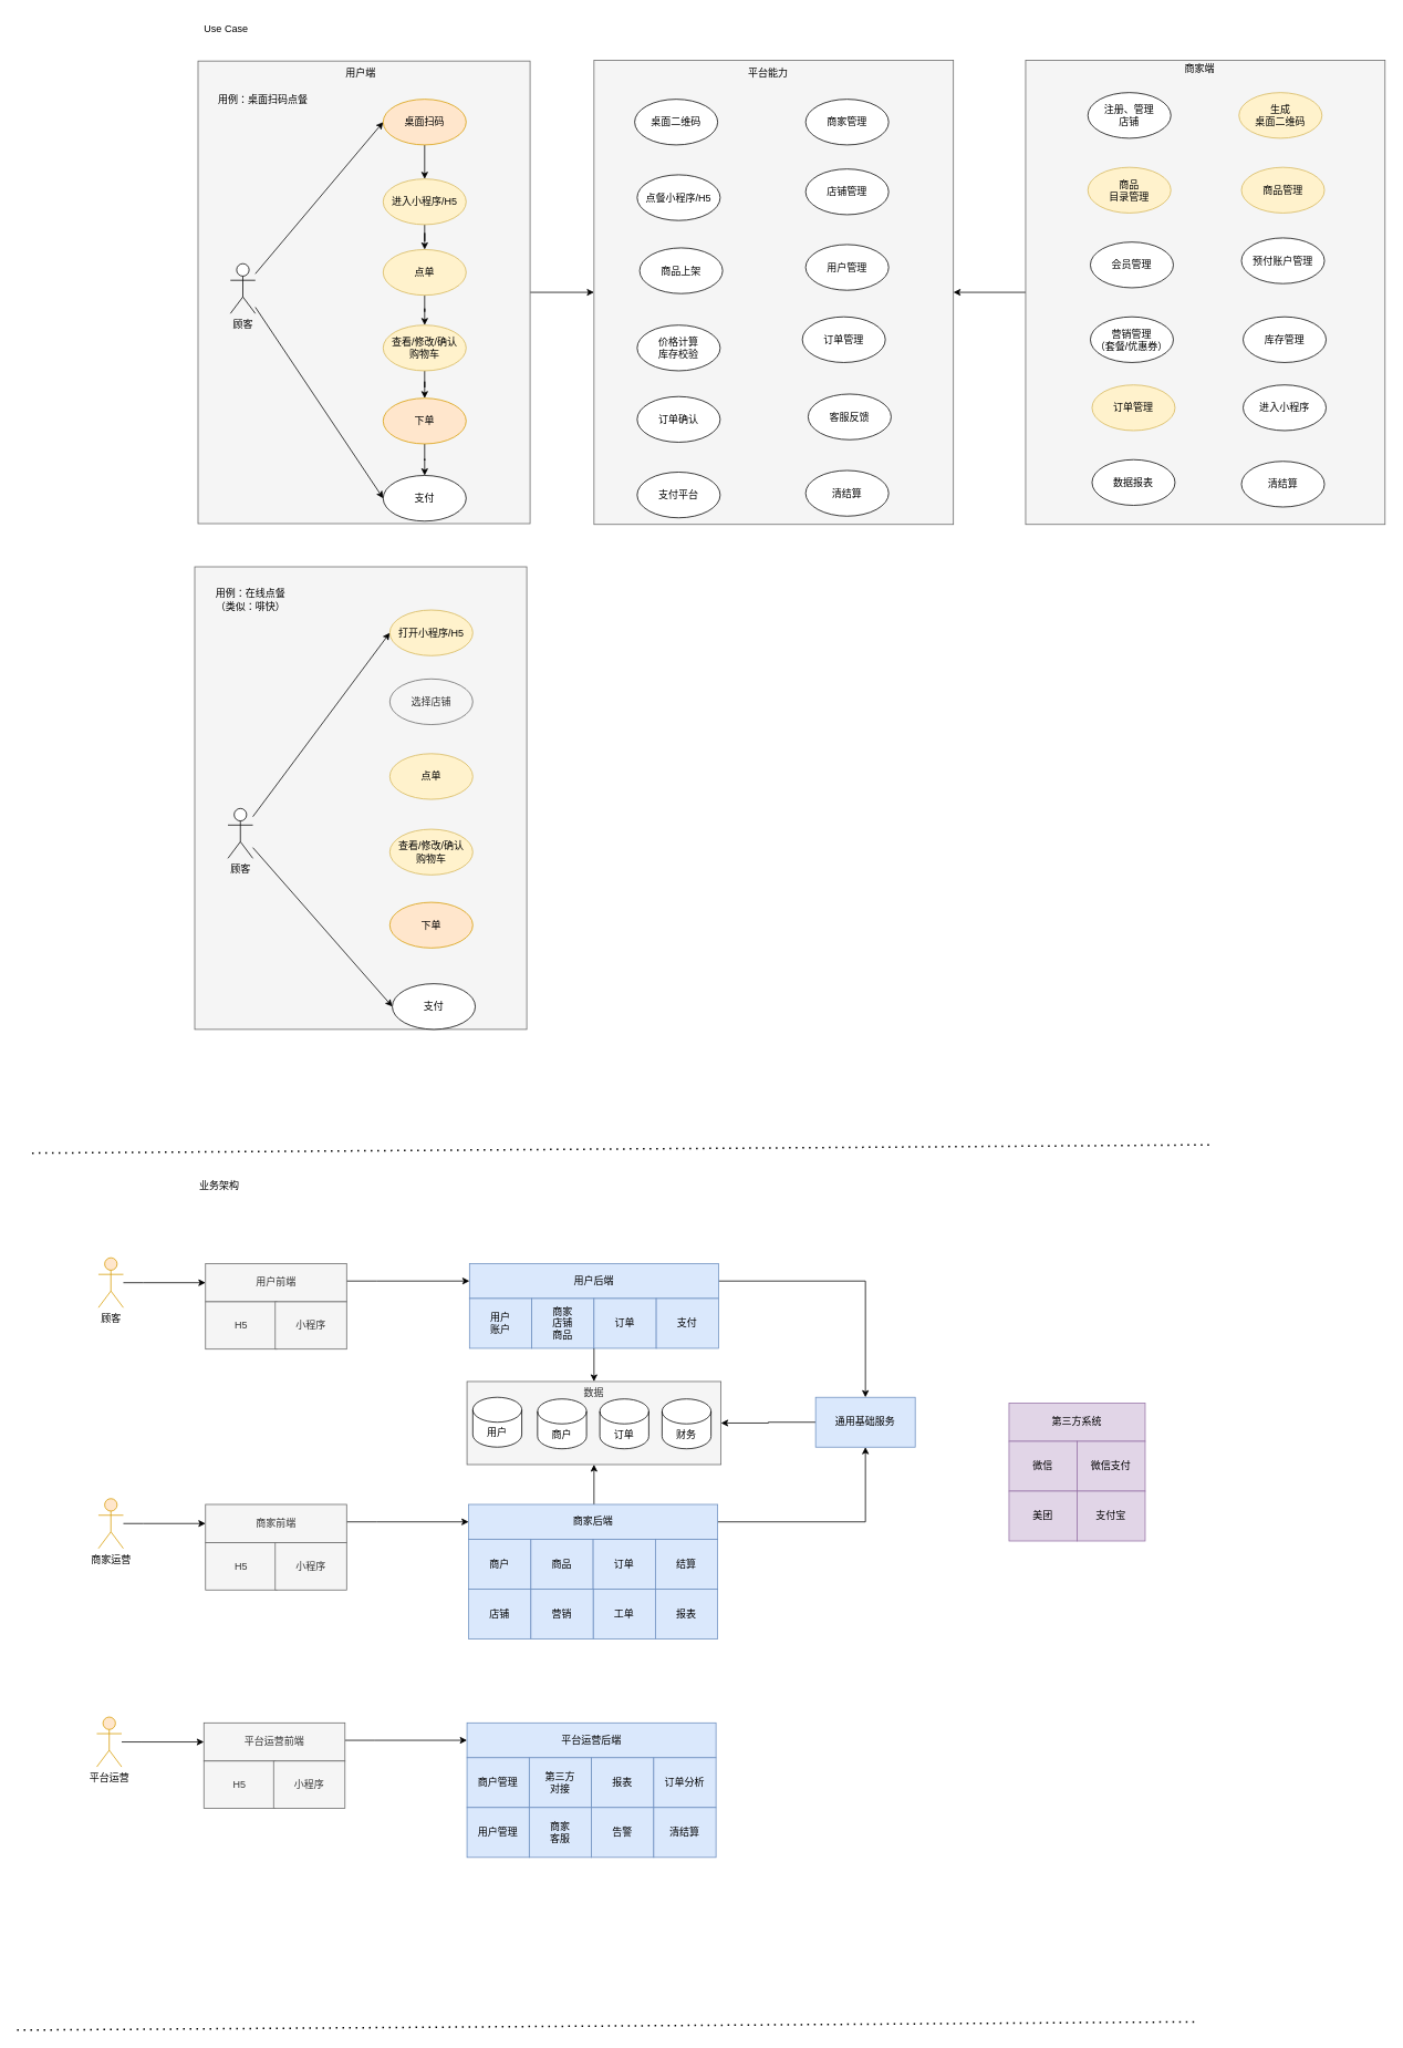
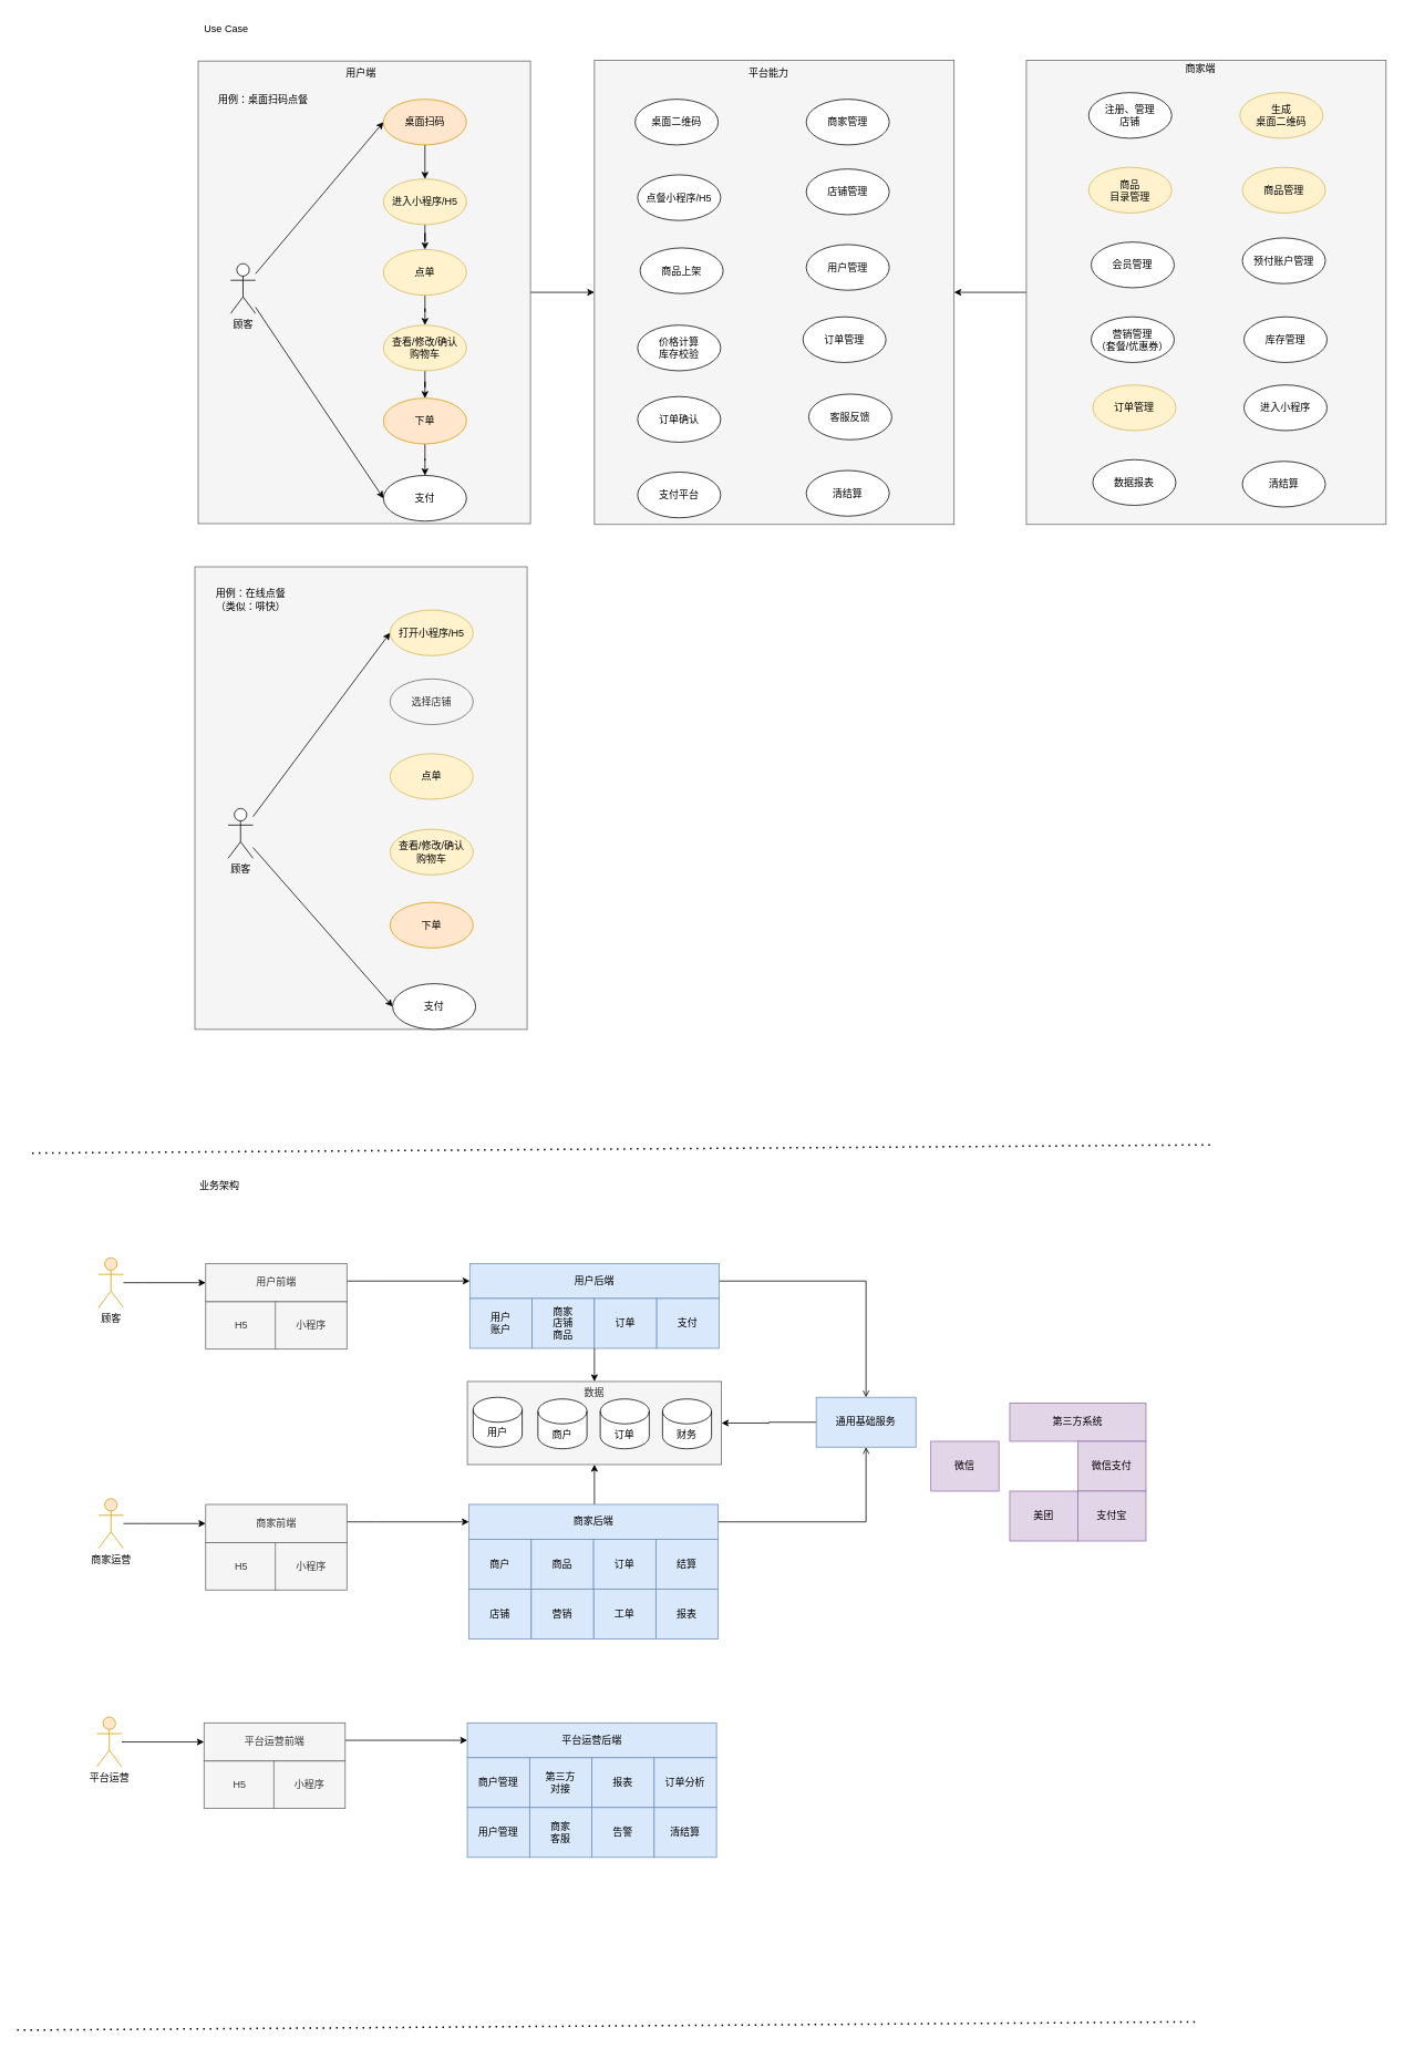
- <mxCell id="70" style="edgeStyle=orthogonalEdgeStyle;rounded=0;orthogonalLoop=1;jettySize=auto;html=1;entryX=0.5;entryY=0;entryDx=0;entryDy=0;" edge="1" parent="1" source="71" target="104"><mxGeometry relative="1" as="geometry"><Array as="points"><mxPoint x="1042" y="1542" /></Array></mxGeometry></mxCell>
+ <mxCell id="70" style="edgeStyle=orthogonalEdgeStyle;rounded=0;orthogonalLoop=1;jettySize=auto;html=1;entryX=0.5;entryY=0;entryDx=0;entryDy=0;endArrow=open;" edge="1" parent="1" source="71" target="104"><mxGeometry relative="1" as="geometry"><Array as="points"><mxPoint x="1042" y="1542" /></Array></mxGeometry></mxCell>
- <mxCell id="88" style="edgeStyle=orthogonalEdgeStyle;rounded=0;orthogonalLoop=1;jettySize=auto;html=1;entryX=0.5;entryY=1;entryDx=0;entryDy=0;" edge="1" parent="1" source="89" target="104"><mxGeometry relative="1" as="geometry" /></mxCell>
+ <mxCell id="88" style="edgeStyle=orthogonalEdgeStyle;rounded=0;orthogonalLoop=1;jettySize=auto;html=1;entryX=0.5;entryY=1;entryDx=0;entryDy=0;endArrow=open;" edge="1" parent="1" source="89" target="104"><mxGeometry relative="1" as="geometry" /></mxCell>
- <mxCell id="99" value="微信" style="rounded=0;whiteSpace=wrap;html=1;fillColor=#e1d5e7;strokeColor=#9673a6;" vertex="1" parent="1"><mxGeometry x="1215" y="1735" width="82" height="60" as="geometry" /></mxCell>
+ <mxCell id="99" value="微信" style="rounded=0;whiteSpace=wrap;html=1;fillColor=#e1d5e7;strokeColor=#9673a6;" vertex="1" parent="1"><mxGeometry x="1120" y="1735" width="82" height="60" as="geometry" /></mxCell>
